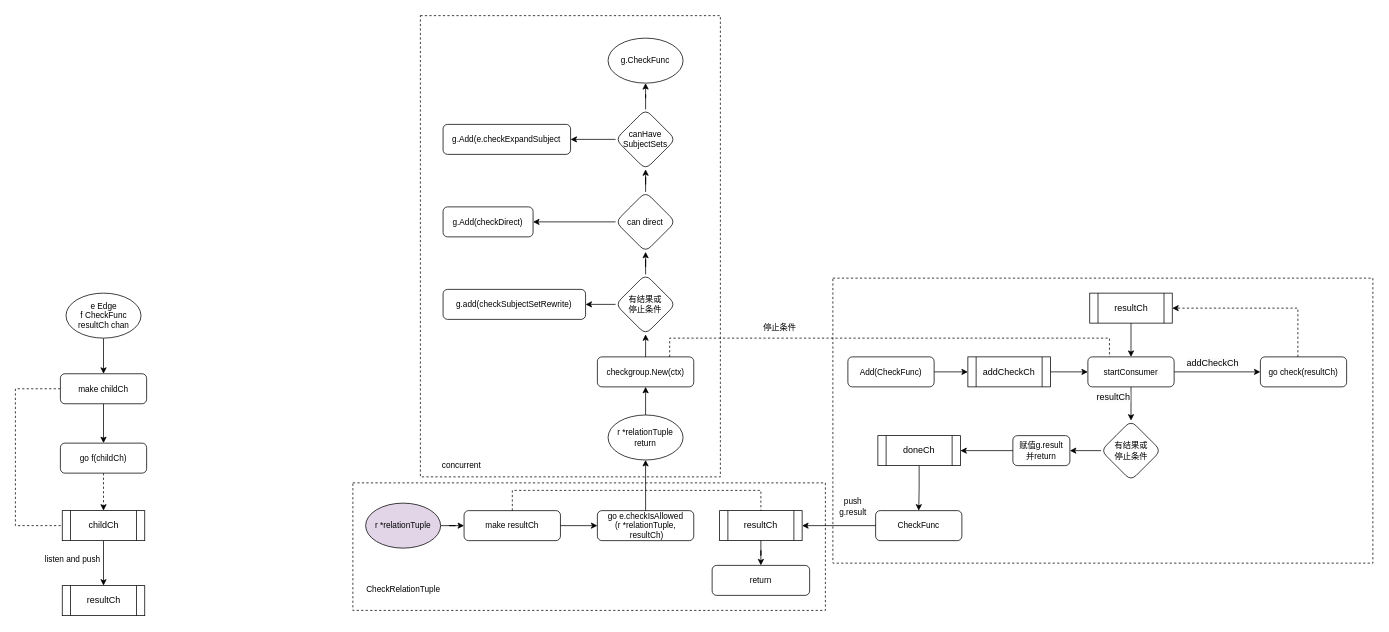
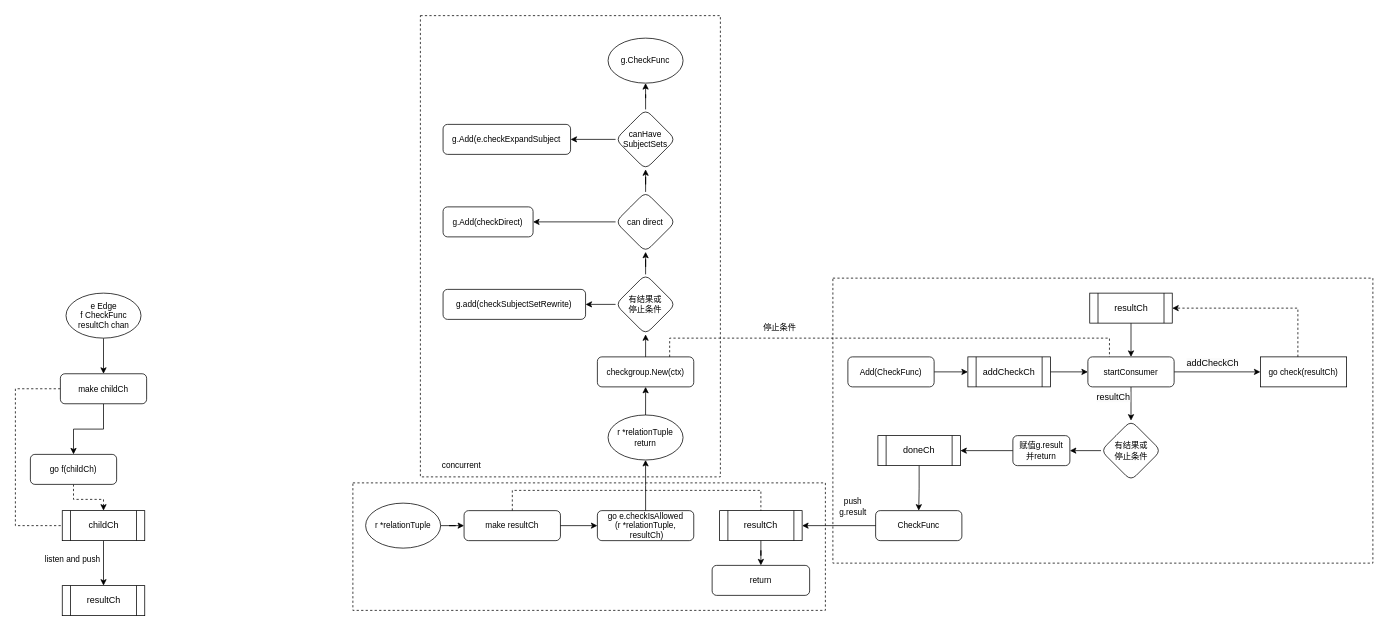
- <mxCell id="14" value="go check(resultCh)" style="rounded=1;whiteSpace=wrap;html=1;fontFamily=Helvetica;fontSize=11;fontColor=default;" vertex="1" parent="1"><mxGeometry x="1680" y="475" width="115" height="40" as="geometry" /></mxCell>
+ <mxCell id="14" value="go check(resultCh)" style="whiteSpace=wrap;html=1;fontFamily=Helvetica;fontSize=11;fontColor=default;rounded=0;" vertex="1" parent="1"><mxGeometry x="1680" y="475" width="115" height="40" as="geometry" /></mxCell>
- <mxCell id="34" value="go f(childCh)" style="rounded=1;whiteSpace=wrap;html=1;fontFamily=Helvetica;fontSize=11;fontColor=default;" vertex="1" parent="1"><mxGeometry x="80" y="590" width="115" height="40" as="geometry" /></mxCell>
+ <mxCell id="34" value="go f(childCh)" style="rounded=1;whiteSpace=wrap;html=1;fontFamily=Helvetica;fontSize=11;fontColor=default;" vertex="1" parent="1"><mxGeometry x="40" y="605" width="115" height="40" as="geometry" /></mxCell>
- <mxCell id="59" value="r *relationTuple" style="ellipse;whiteSpace=wrap;html=1;fontFamily=Helvetica;fontSize=11;fontColor=default;fillColor=#e1d5e7;" vertex="1" parent="52"><mxGeometry x="17" y="27" width="100" height="60" as="geometry" /></mxCell>
+ <mxCell id="59" value="r *relationTuple" style="ellipse;whiteSpace=wrap;html=1;fontFamily=Helvetica;fontSize=11;fontColor=default;" vertex="1" parent="52"><mxGeometry x="17" y="27" width="100" height="60" as="geometry" /></mxCell>
- <mxCell id="61" value="CheckRelationTuple" style="text;html=1;align=center;verticalAlign=middle;resizable=0;points=[];autosize=1;strokeColor=none;fillColor=none;fontSize=11;fontFamily=Helvetica;fontColor=default;" vertex="1" parent="52"><mxGeometry x="2" y="127" width="130" height="30" as="geometry" /></mxCell>
